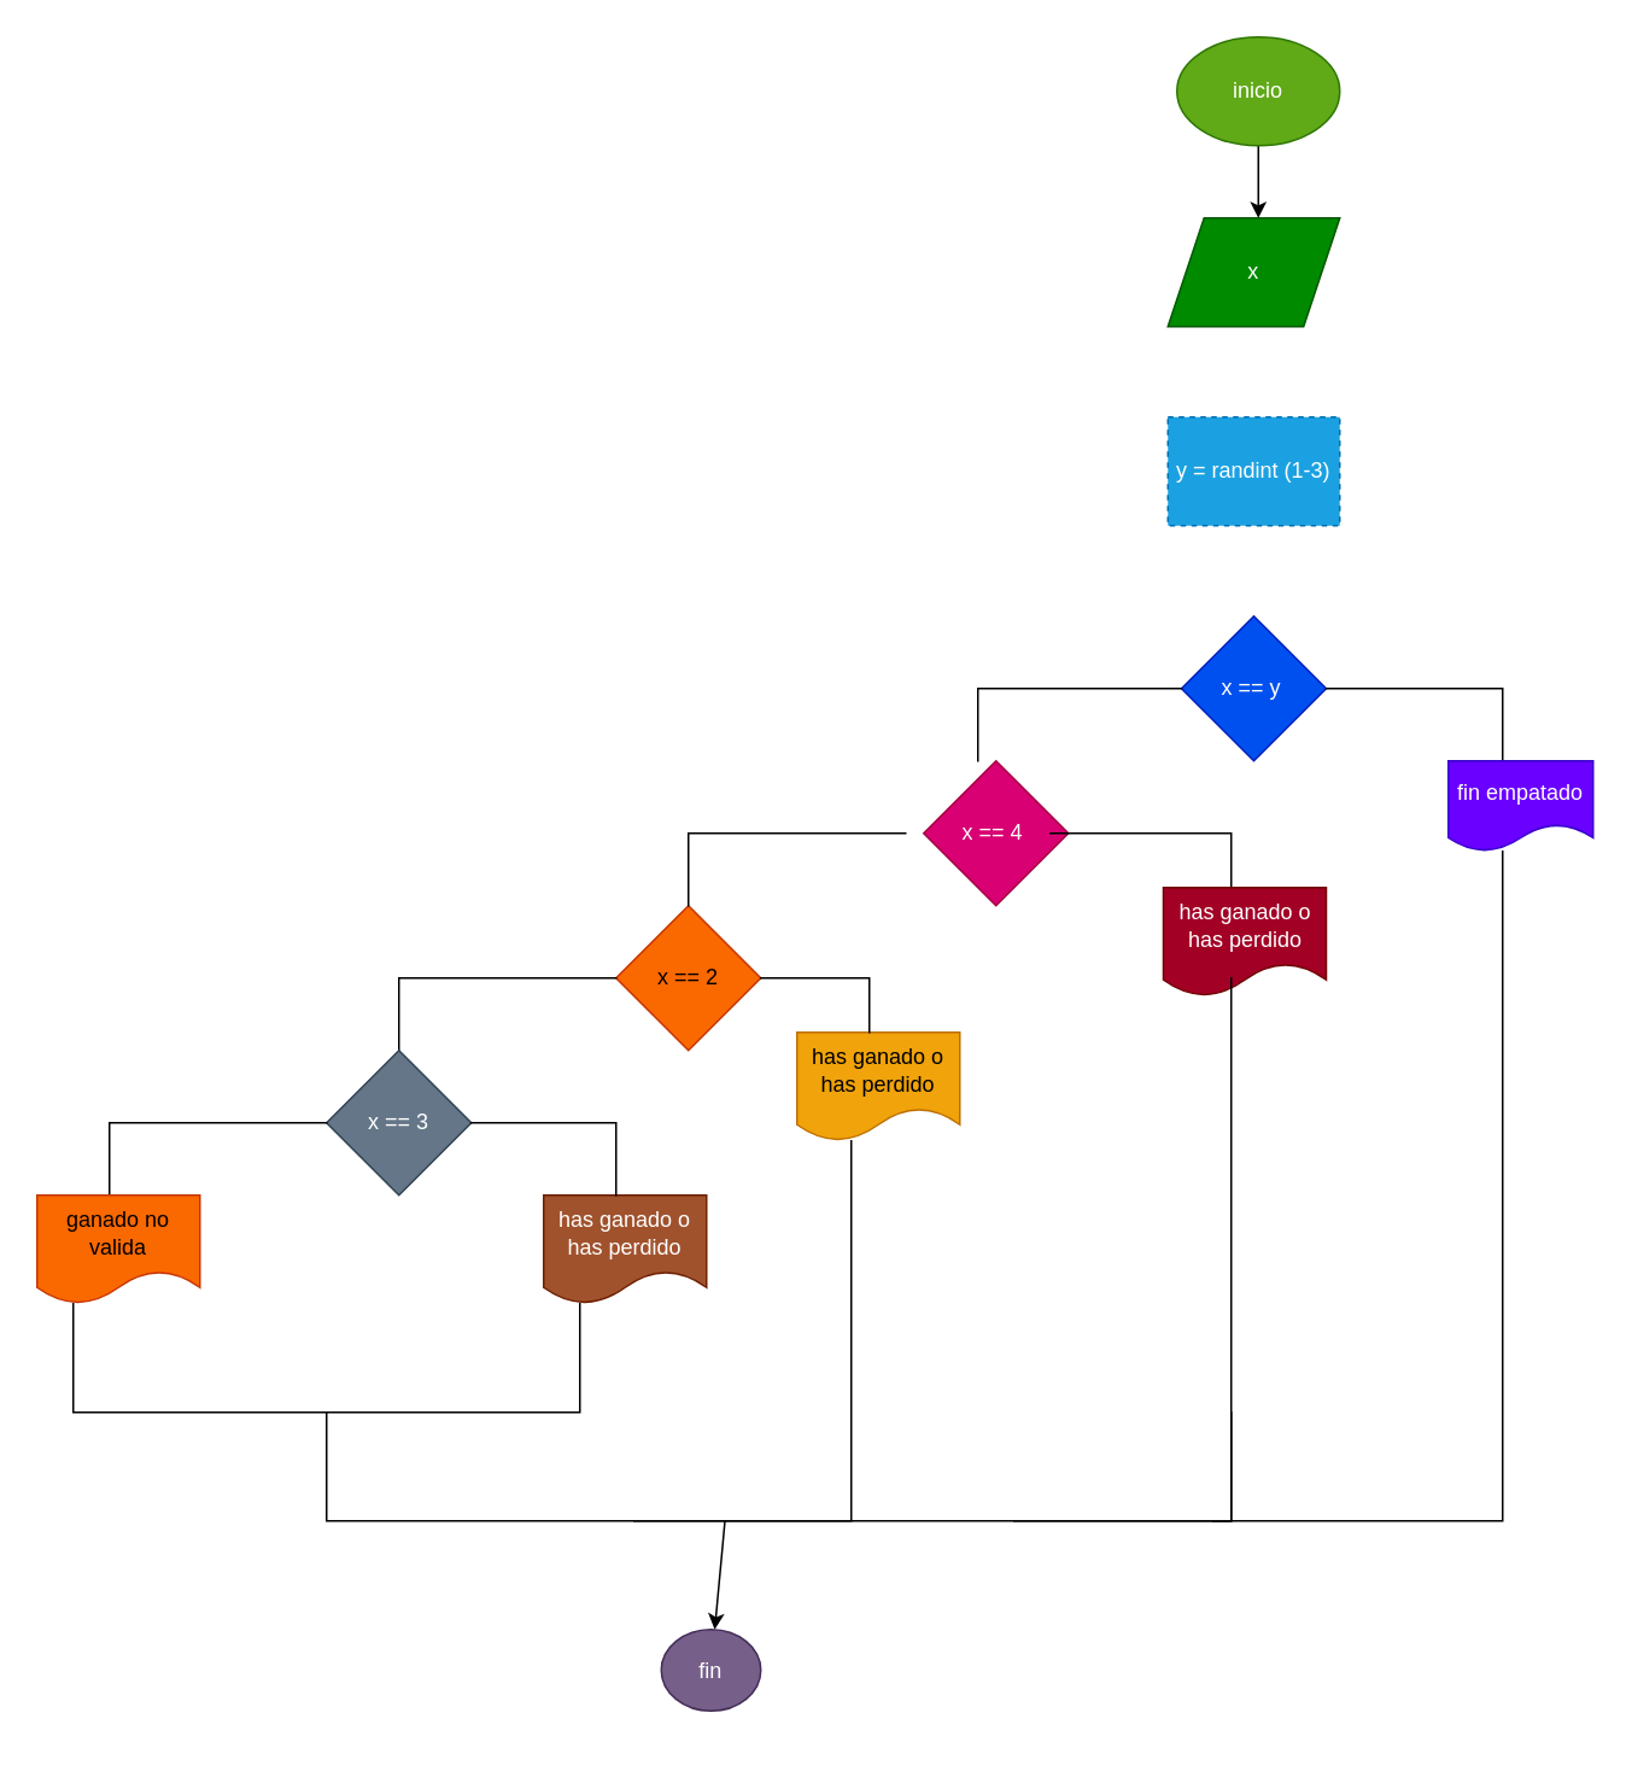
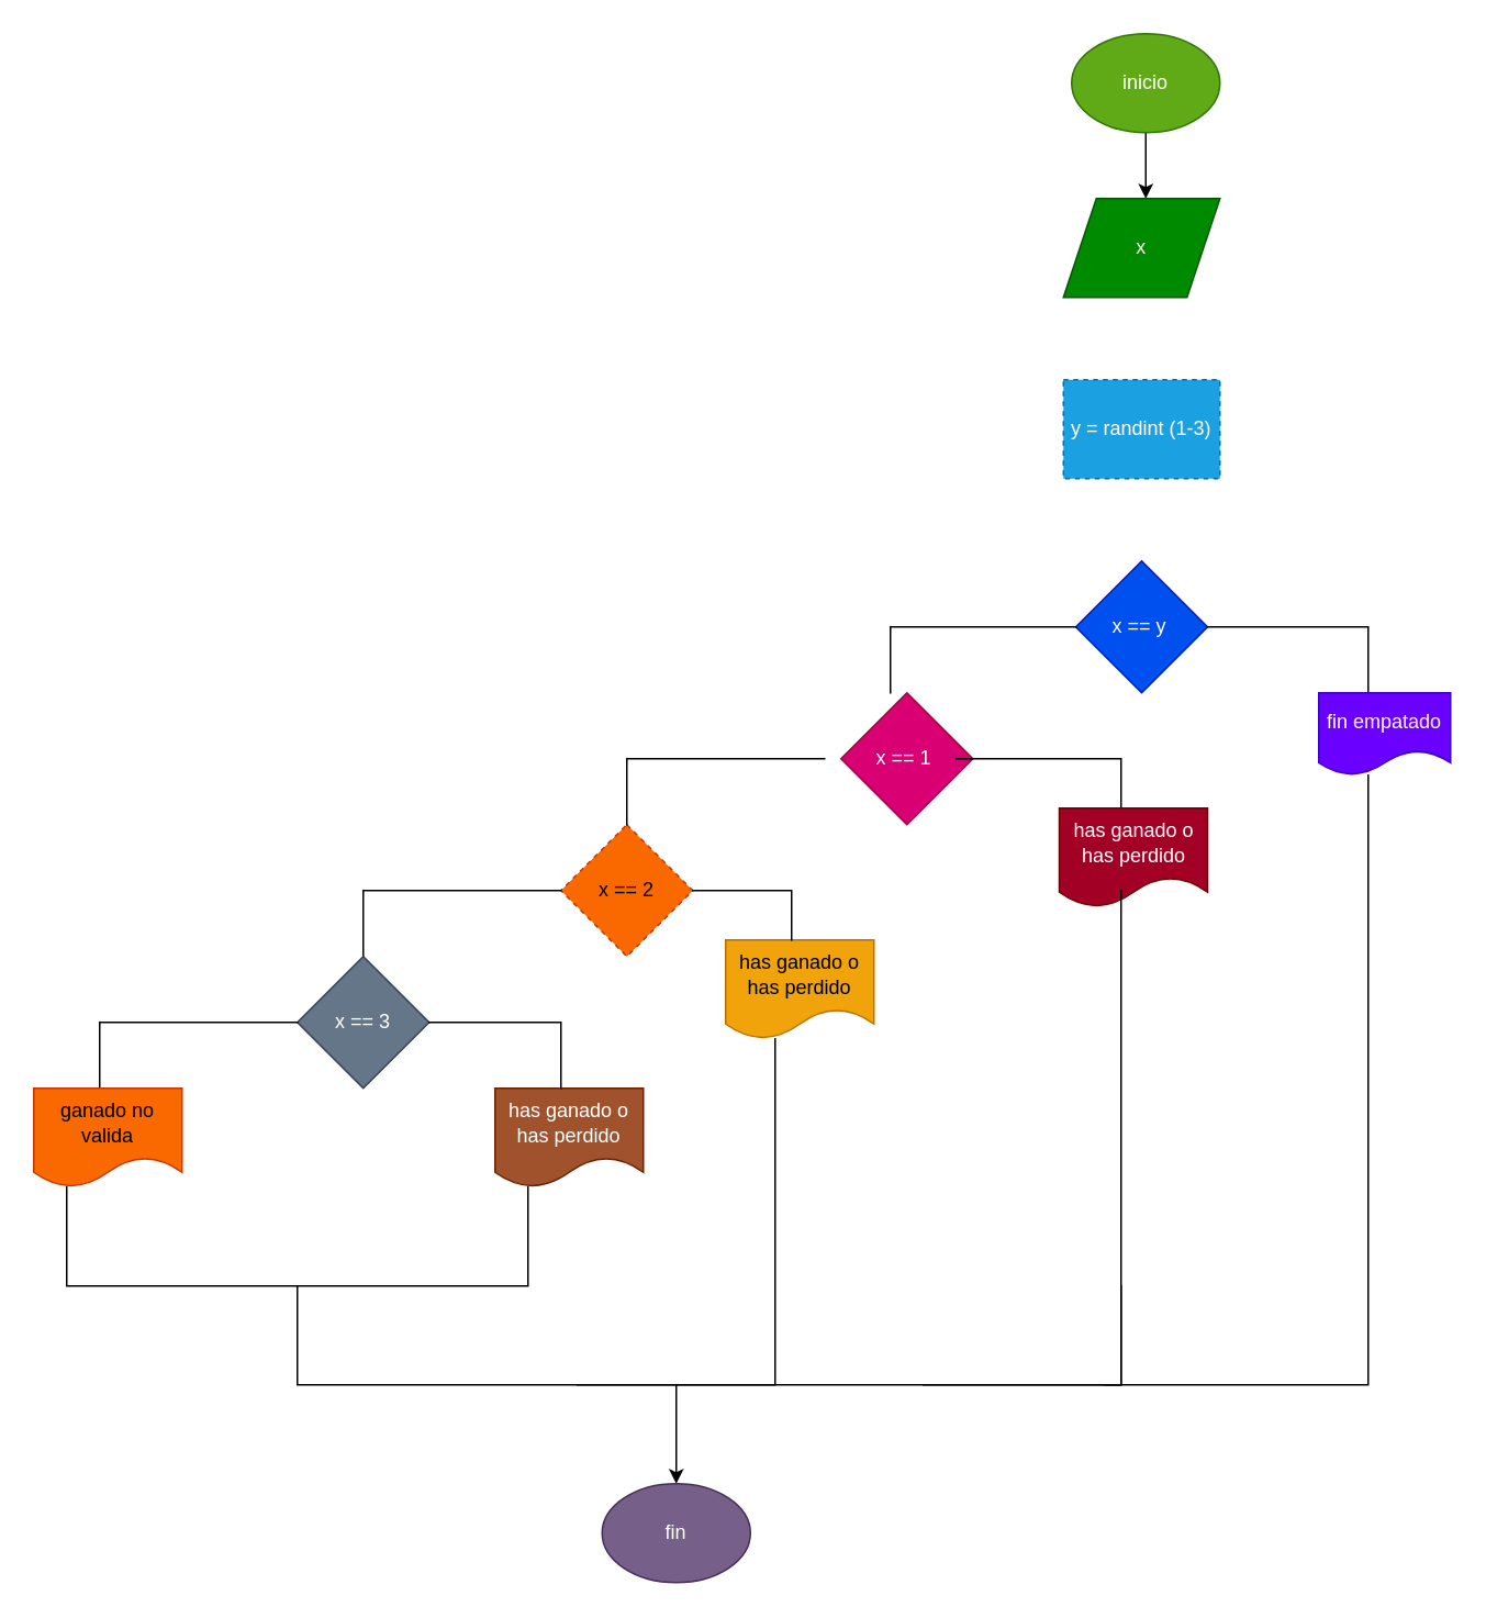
- <mxCell id="8" value="x == 4&amp;nbsp;" style="rhombus;whiteSpace=wrap;html=1;fillColor=#d80073;fontColor=#ffffff;strokeColor=#A50040;" vertex="1" parent="1"><mxGeometry x="510" y="420" width="80" height="80" as="geometry" /></mxCell>
+ <mxCell id="8" value="x == 1&amp;nbsp;" style="rhombus;whiteSpace=wrap;html=1;fillColor=#d80073;fontColor=#ffffff;strokeColor=#A50040;" vertex="1" parent="1"><mxGeometry x="510" y="420" width="80" height="80" as="geometry" /></mxCell>
- <mxCell id="13" value="x == 2" style="rhombus;whiteSpace=wrap;html=1;fillColor=#fa6800;fontColor=#000000;strokeColor=#C73500;" vertex="1" parent="1"><mxGeometry x="340" y="500" width="80" height="80" as="geometry" /></mxCell>
+ <mxCell id="13" value="x == 2" style="rhombus;whiteSpace=wrap;html=1;fillColor=#fa6800;fontColor=#000000;strokeColor=#C73500;dashed=1;" vertex="1" parent="1"><mxGeometry x="340" y="500" width="80" height="80" as="geometry" /></mxCell>
- <mxCell id="28" value="fin" style="ellipse;whiteSpace=wrap;html=1;fillColor=#76608a;fontColor=#ffffff;strokeColor=#432D57;" vertex="1" parent="1"><mxGeometry x="365" y="900" width="55" height="45" as="geometry" /></mxCell>
+ <mxCell id="28" value="fin" style="ellipse;whiteSpace=wrap;html=1;fillColor=#76608a;fontColor=#ffffff;strokeColor=#432D57;" vertex="1" parent="1"><mxGeometry x="365" y="900" width="90" height="60" as="geometry" /></mxCell>
